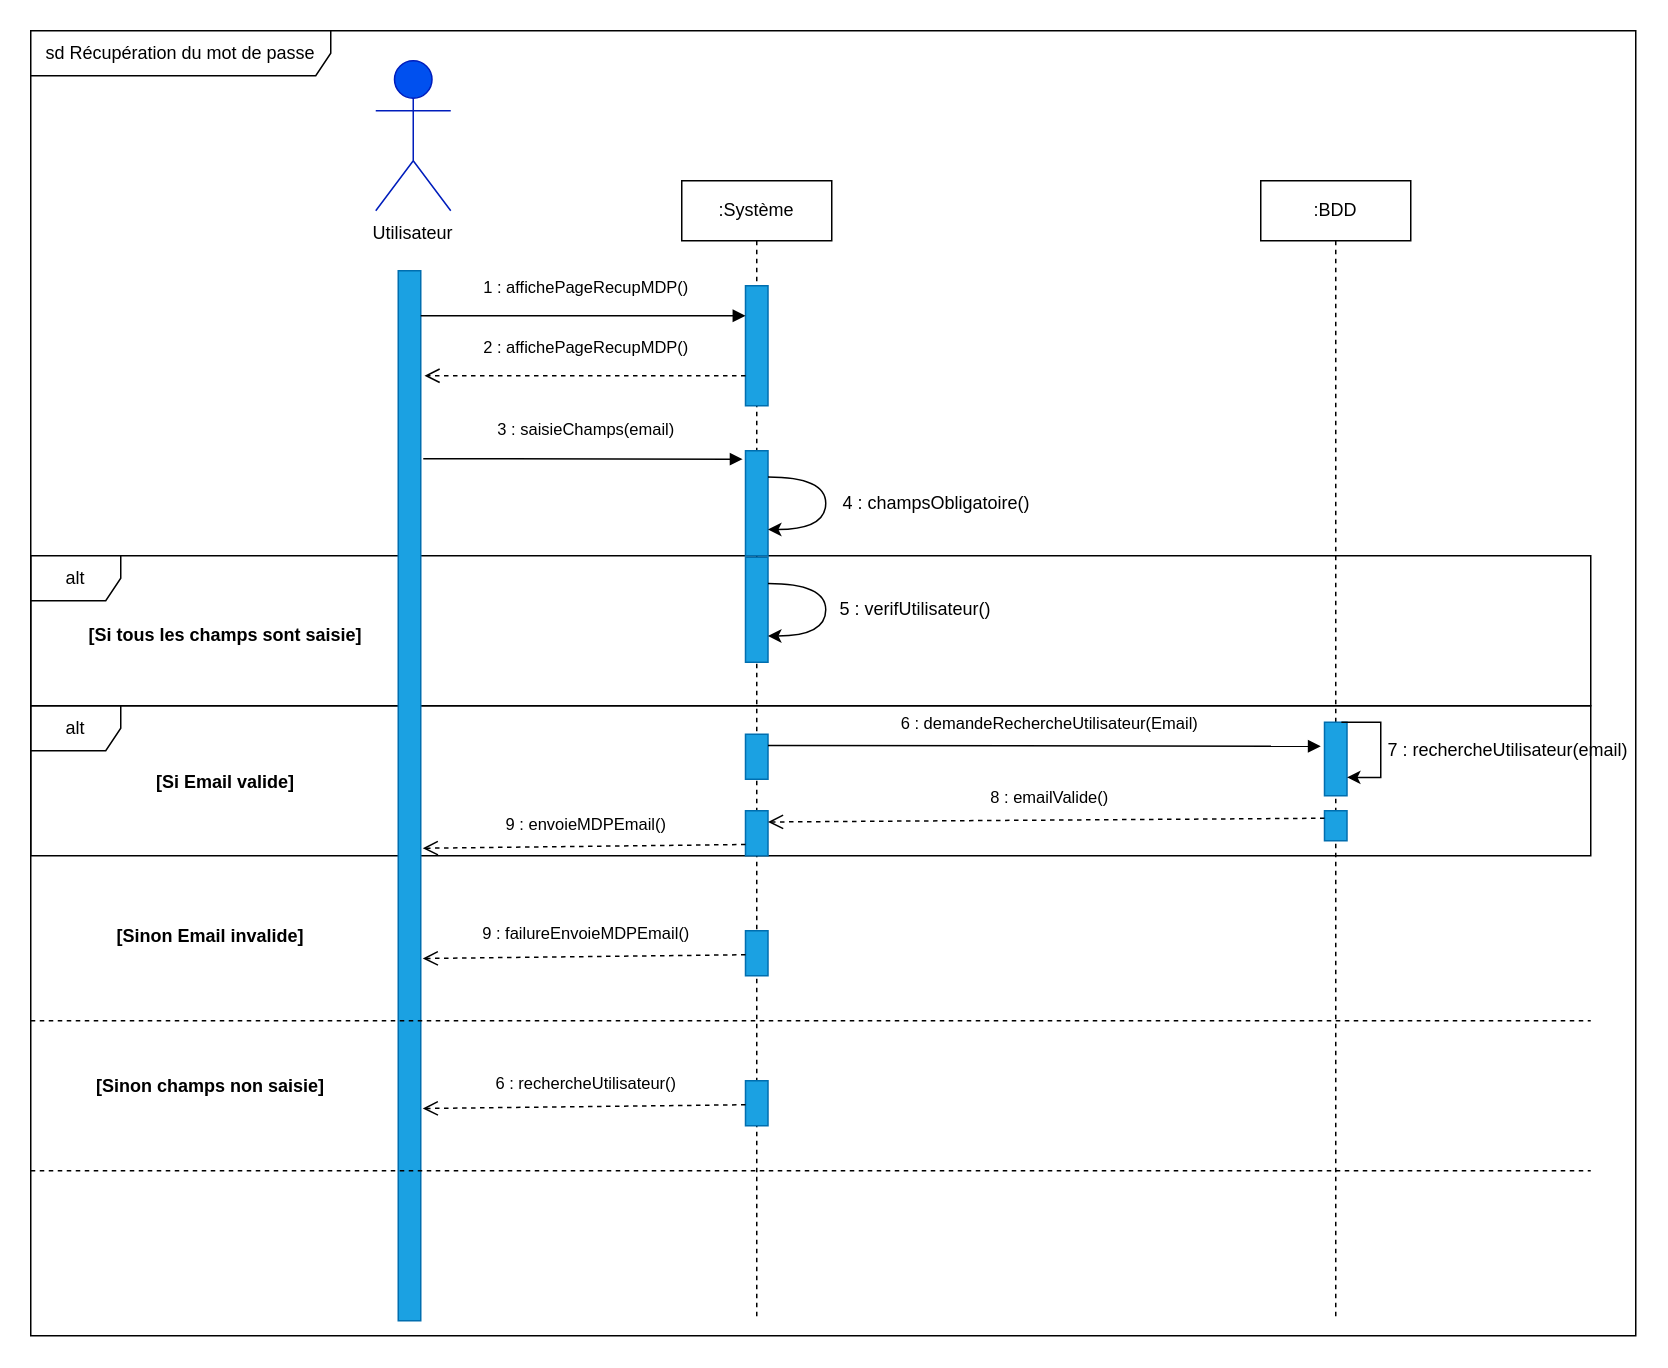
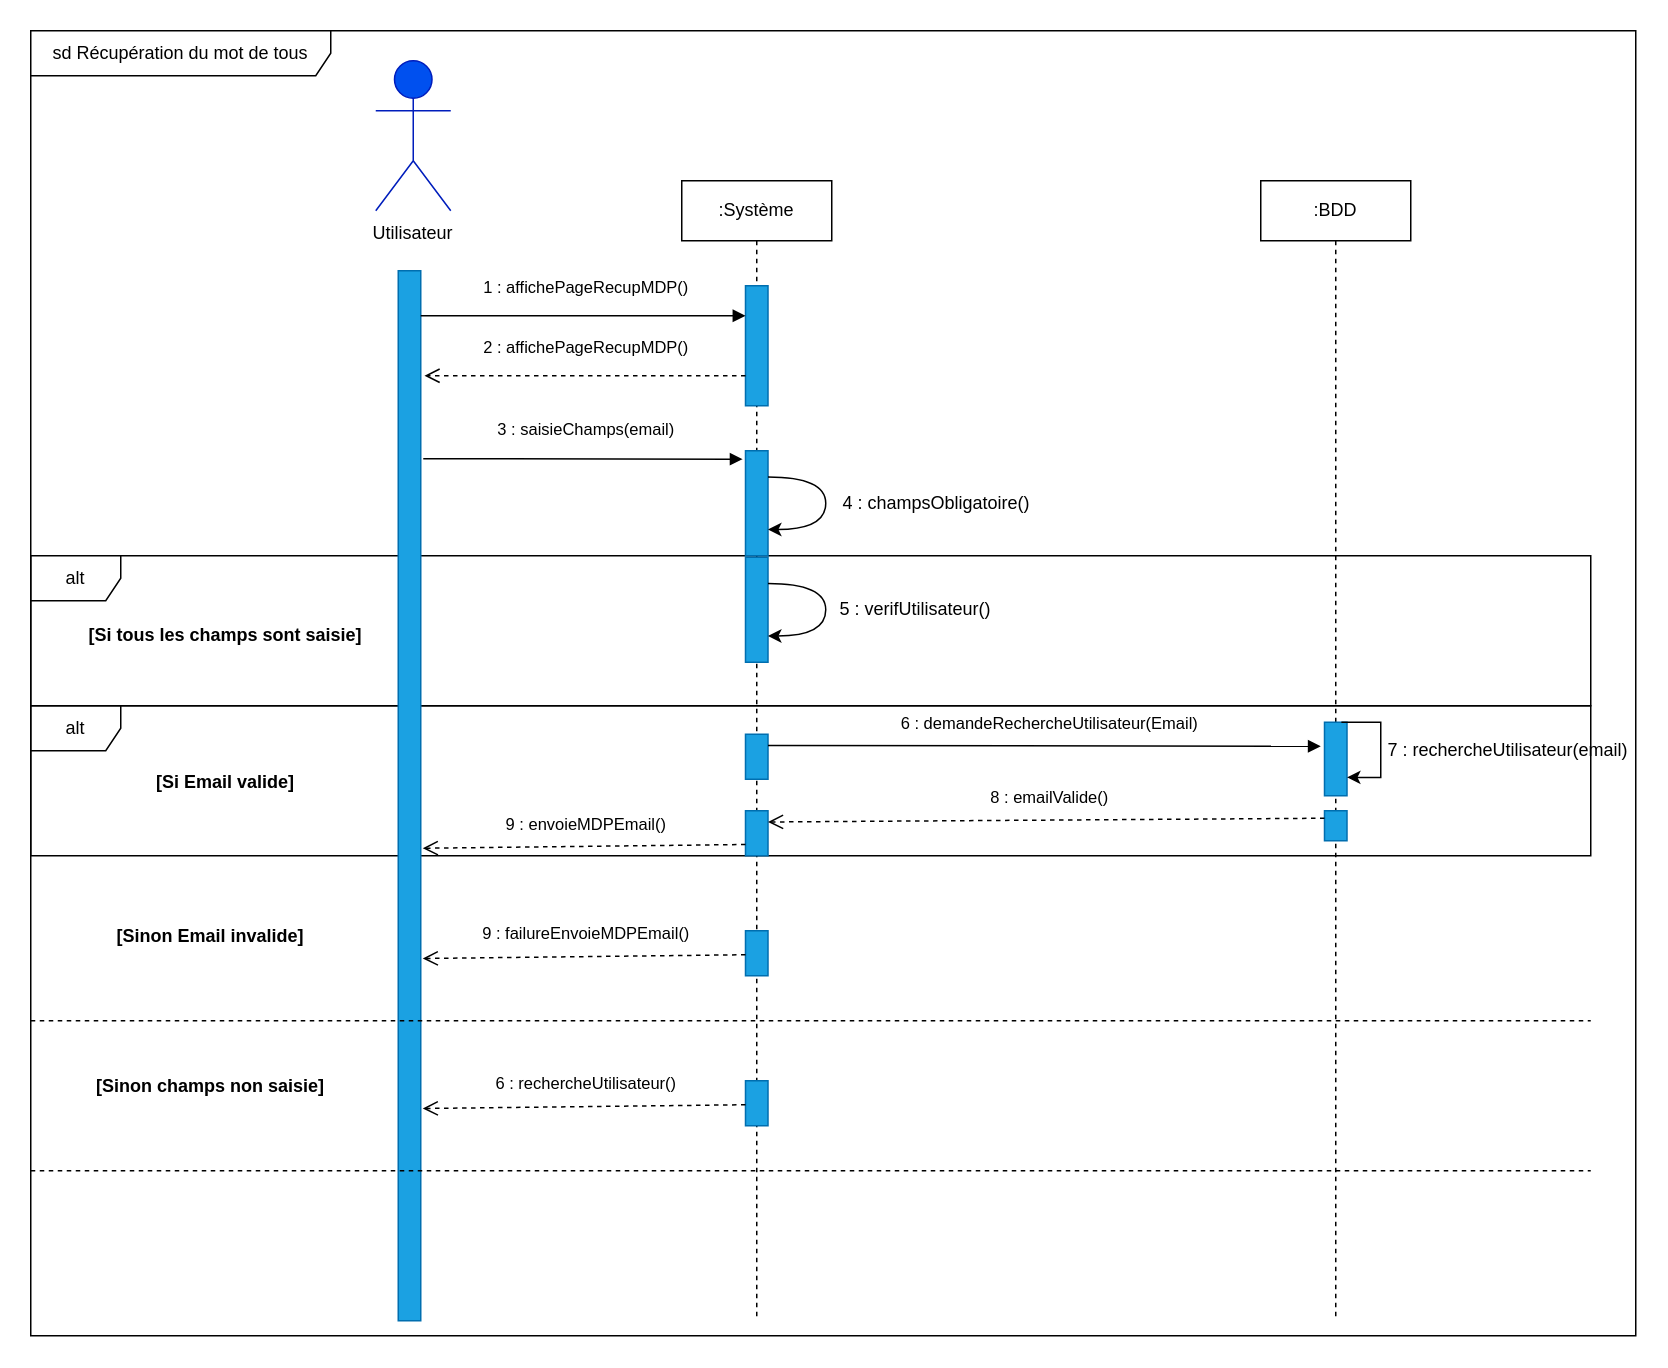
- <mxCell id="38" value="sd Récupération du mot de passe" style="shape=umlFrame;whiteSpace=wrap;html=1;width=200;height=30;" vertex="1" parent="1"><mxGeometry x="20" y="20" width="1070" height="870" as="geometry" /></mxCell>
+ <mxCell id="38" value="sd Récupération du mot de tous" style="shape=umlFrame;whiteSpace=wrap;html=1;width=200;height=30;" vertex="1" parent="1"><mxGeometry x="20" y="20" width="1070" height="870" as="geometry" /></mxCell>
